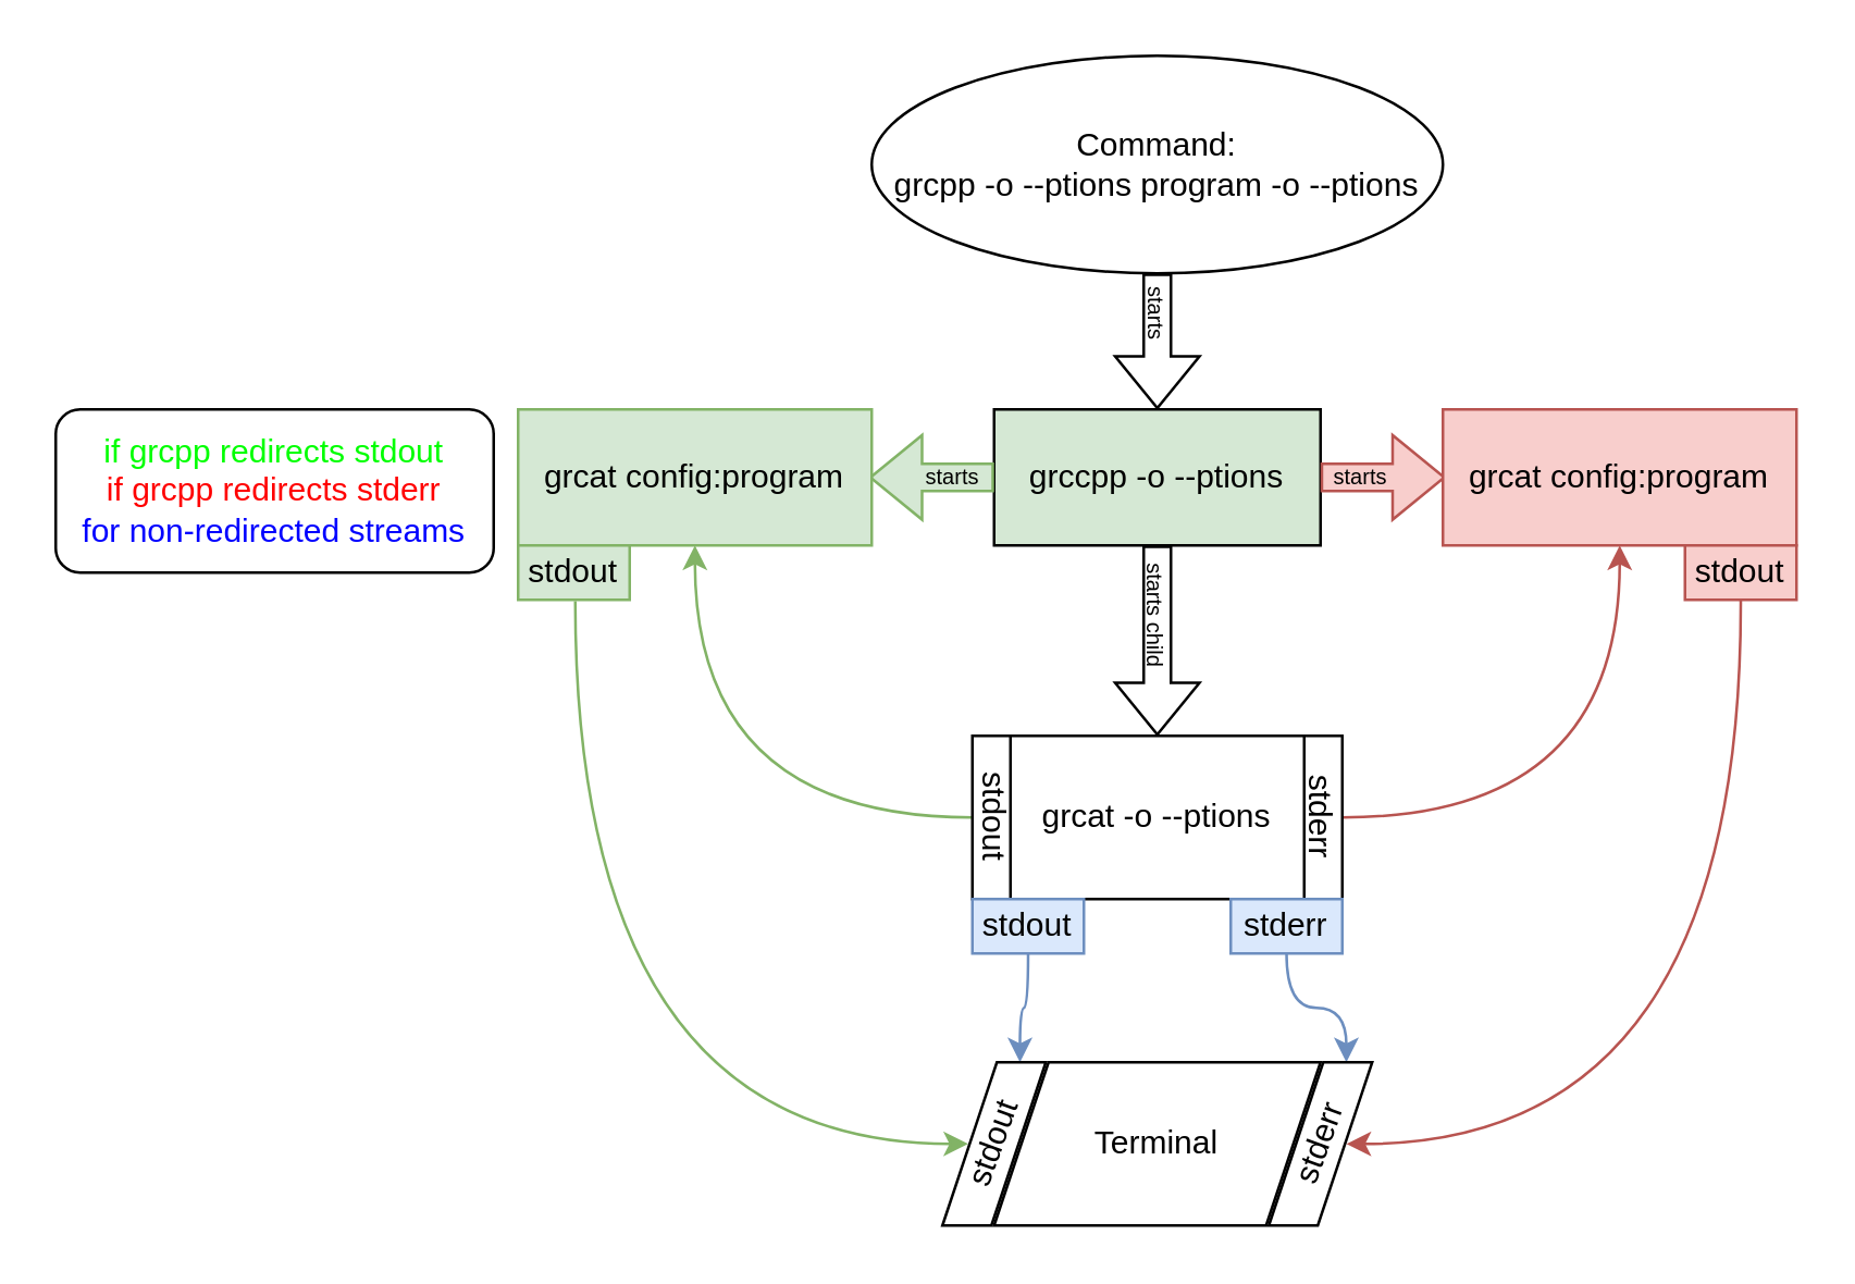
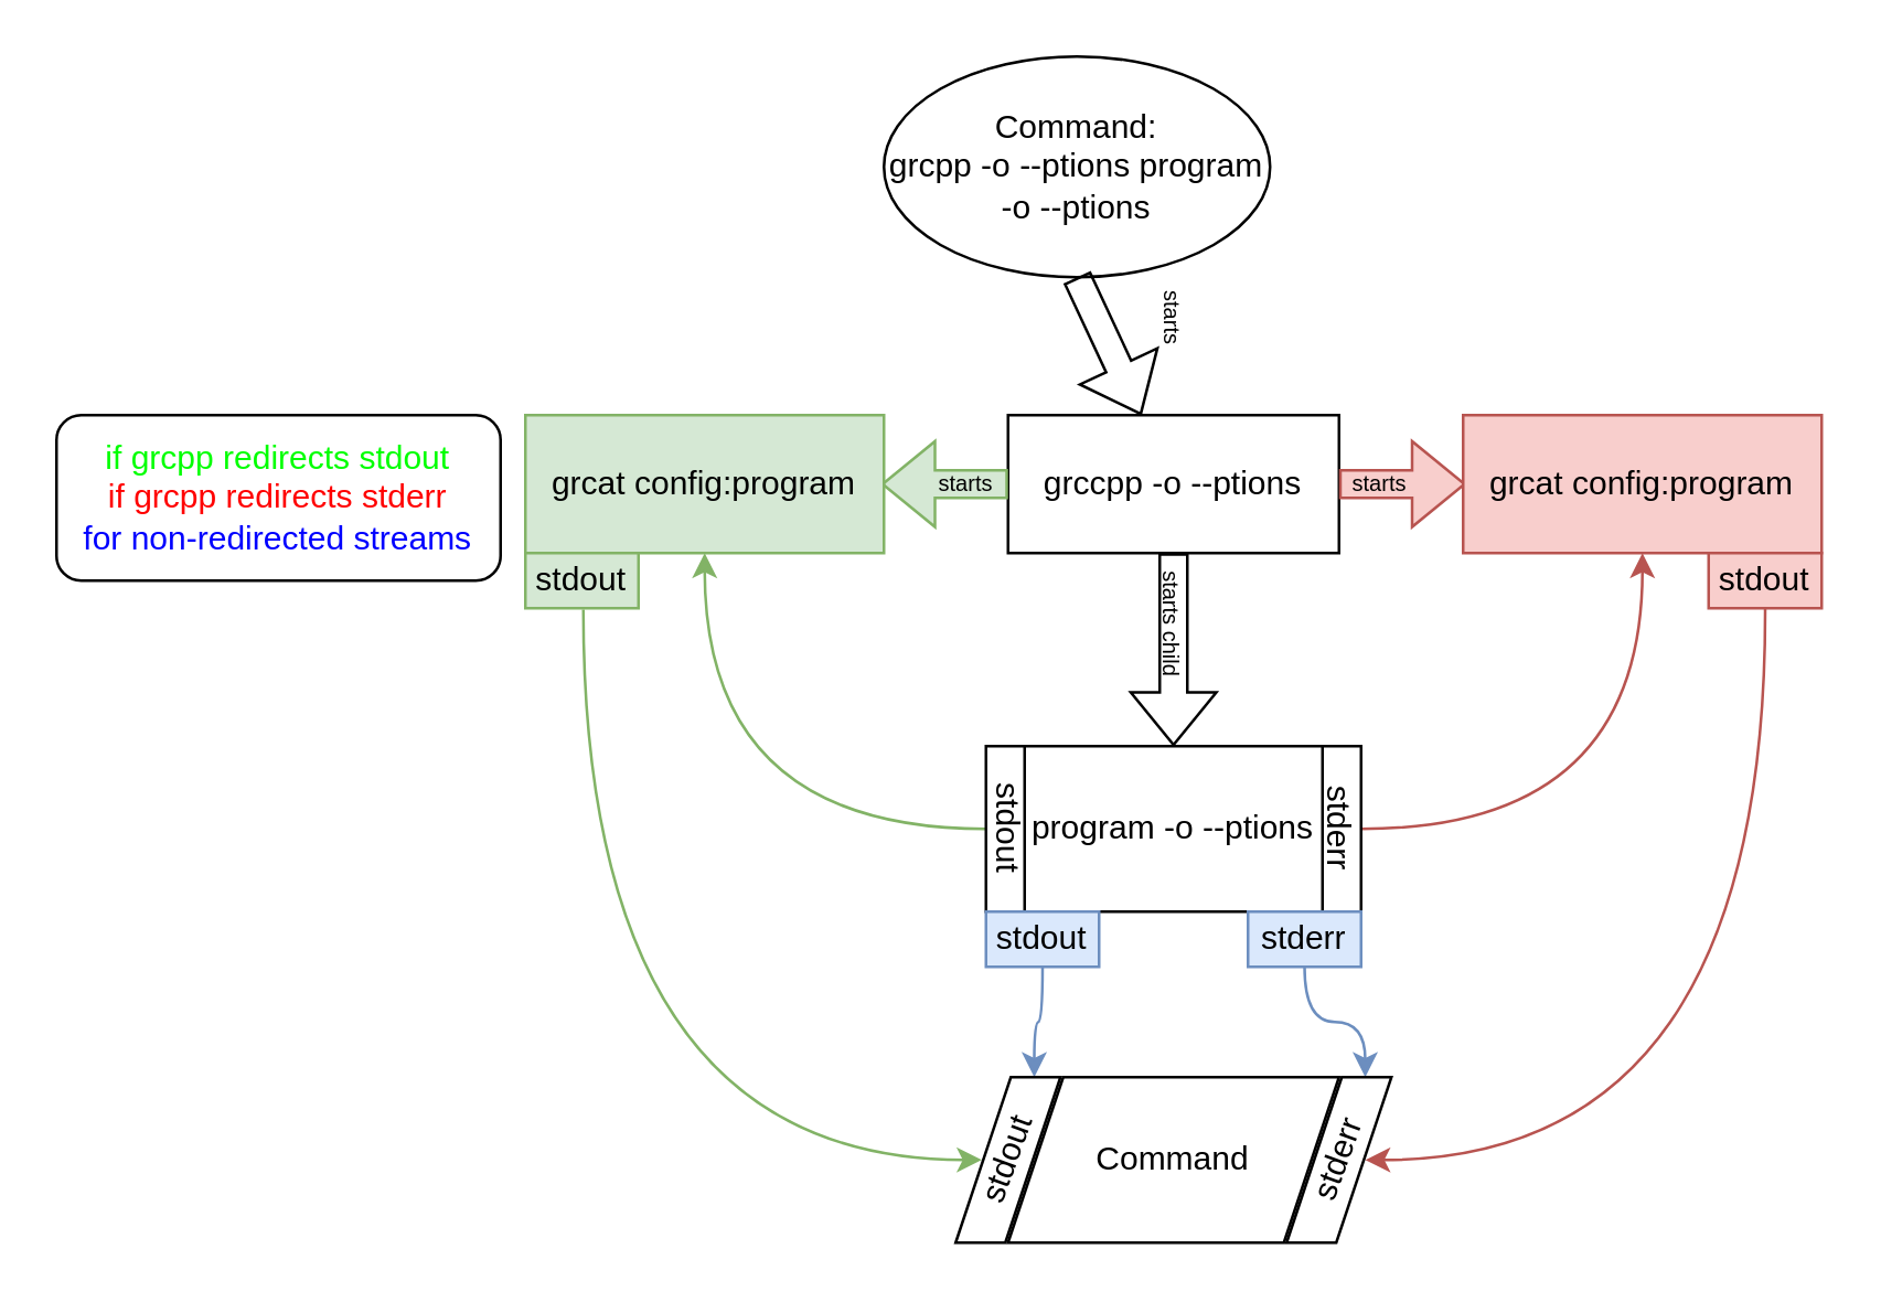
- <mxCell id="2" value="Command:&lt;br&gt;grcpp -o --ptions program -o --ptions" style="ellipse;whiteSpace=wrap;html=1;" parent="1" vertex="1"><mxGeometry x="320" y="20" width="210" height="80" as="geometry" /></mxCell>
+ <mxCell id="2" value="Command:&lt;br&gt;grcpp -o --ptions program -o --ptions" style="ellipse;whiteSpace=wrap;html=1;" parent="1" vertex="1"><mxGeometry x="320" y="20" width="140" height="80" as="geometry" /></mxCell>
- <mxCell id="5" value="grccpp -o --ptions" style="rounded=0;whiteSpace=wrap;html=1;verticalAlign=middle;spacing=2;fillColor=#d5e8d4;" parent="1" vertex="1"><mxGeometry x="365" y="150" width="120" height="50" as="geometry" /></mxCell>
+ <mxCell id="5" value="grccpp -o --ptions" style="rounded=0;whiteSpace=wrap;html=1;verticalAlign=middle;spacing=2;" parent="1" vertex="1"><mxGeometry x="365" y="150" width="120" height="50" as="geometry" /></mxCell>
- <mxCell id="16" value="grcat -o --ptions" style="shape=process;whiteSpace=wrap;html=1;backgroundOutline=1;size=0.103;" vertex="1" parent="1"><mxGeometry x="357" y="270" width="136" height="60" as="geometry" /></mxCell>
+ <mxCell id="16" value="program -o --ptions" style="shape=process;whiteSpace=wrap;html=1;backgroundOutline=1;size=0.103;" vertex="1" parent="1"><mxGeometry x="357" y="270" width="136" height="60" as="geometry" /></mxCell>
- <mxCell id="19" value="Terminal" style="shape=parallelogram;perimeter=parallelogramPerimeter;whiteSpace=wrap;html=1;fixedSize=1;" vertex="1" parent="1"><mxGeometry x="365" y="390" width="120" height="60" as="geometry" /></mxCell>
+ <mxCell id="19" value="Command" style="shape=parallelogram;perimeter=parallelogramPerimeter;whiteSpace=wrap;html=1;fixedSize=1;" vertex="1" parent="1"><mxGeometry x="365" y="390" width="120" height="60" as="geometry" /></mxCell>
